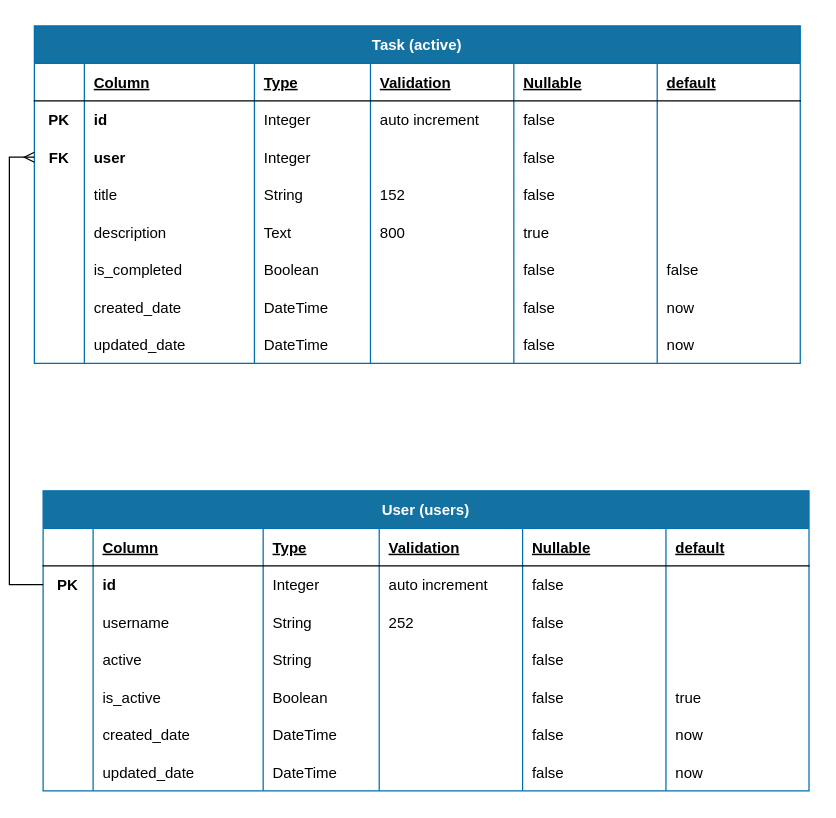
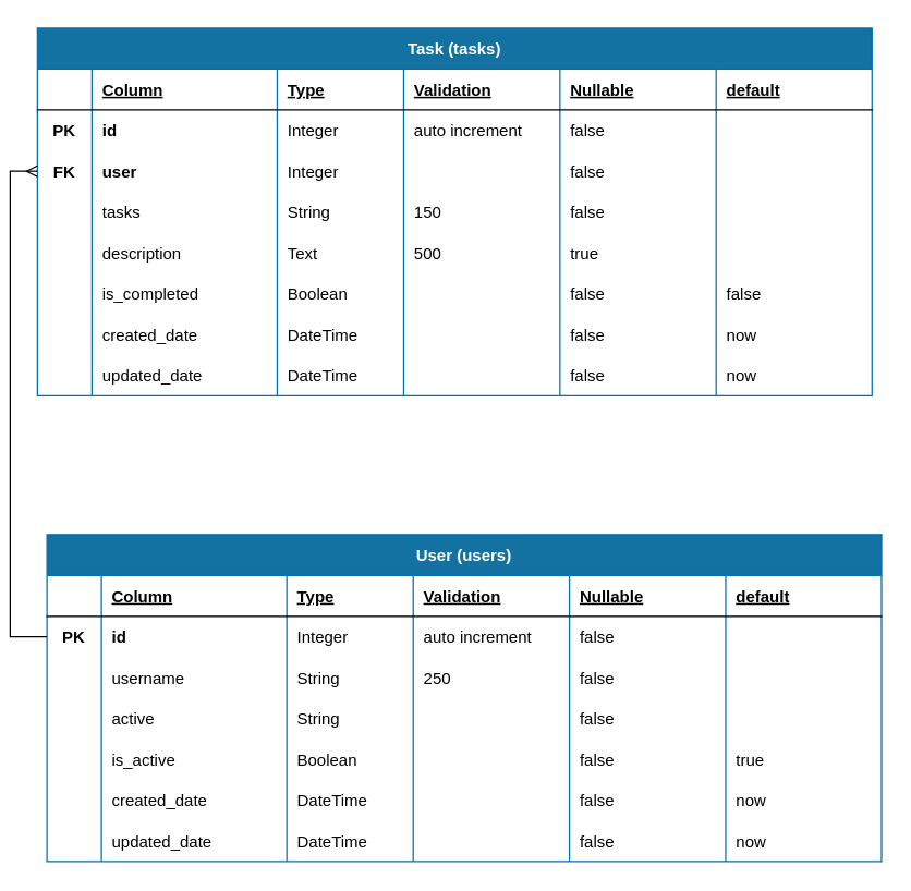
- <mxCell id="2" value="Task (active)" style="shape=table;startSize=30;container=1;collapsible=1;childLayout=tableLayout;fixedRows=1;rowLines=0;fontStyle=1;align=center;resizeLast=1;fillColor=#1372A1;strokeColor=#006EAF;fontColor=#ffffff;" parent="1" vertex="1"><mxGeometry x="20" y="20" width="612.904" height="270" as="geometry"><mxRectangle x="160" y="130" width="70" height="30" as="alternateBounds" /></mxGeometry></mxCell>
+ <mxCell id="2" value="Task (tasks)" style="shape=table;startSize=30;container=1;collapsible=1;childLayout=tableLayout;fixedRows=1;rowLines=0;fontStyle=1;align=center;resizeLast=1;fillColor=#1372A1;strokeColor=#006EAF;fontColor=#ffffff;" parent="1" vertex="1"><mxGeometry x="20" y="20" width="612.904" height="270" as="geometry"><mxRectangle x="160" y="130" width="70" height="30" as="alternateBounds" /></mxGeometry></mxCell>
- <mxCell id="26" value="title" style="shape=partialRectangle;connectable=0;top=0;left=0;bottom=0;right=0;align=left;spacingLeft=6;overflow=hidden;fillColor=none;" parent="24" vertex="1"><mxGeometry x="40" width="136.103" height="30" as="geometry"><mxRectangle width="136.103" height="30" as="alternateBounds" /></mxGeometry></mxCell>
+ <mxCell id="26" value="tasks" style="shape=partialRectangle;connectable=0;top=0;left=0;bottom=0;right=0;align=left;spacingLeft=6;overflow=hidden;fillColor=none;" parent="24" vertex="1"><mxGeometry x="40" width="136.103" height="30" as="geometry"><mxRectangle width="136.103" height="30" as="alternateBounds" /></mxGeometry></mxCell>
- <mxCell id="28" value="152" style="shape=partialRectangle;connectable=0;top=0;left=0;bottom=0;right=0;align=left;spacingLeft=6;overflow=hidden;fillColor=none;" parent="24" vertex="1"><mxGeometry x="268.958" width="114.731" height="30" as="geometry"><mxRectangle width="114.731" height="30" as="alternateBounds" /></mxGeometry></mxCell>
+ <mxCell id="28" value="150" style="shape=partialRectangle;connectable=0;top=0;left=0;bottom=0;right=0;align=left;spacingLeft=6;overflow=hidden;fillColor=none;" parent="24" vertex="1"><mxGeometry x="268.958" width="114.731" height="30" as="geometry"><mxRectangle width="114.731" height="30" as="alternateBounds" /></mxGeometry></mxCell>
- <mxCell id="35" value="800" style="shape=partialRectangle;connectable=0;top=0;left=0;bottom=0;right=0;align=left;spacingLeft=6;overflow=hidden;fillColor=none;" parent="31" vertex="1"><mxGeometry x="268.958" width="114.731" height="30" as="geometry"><mxRectangle width="114.731" height="30" as="alternateBounds" /></mxGeometry></mxCell>
+ <mxCell id="35" value="500" style="shape=partialRectangle;connectable=0;top=0;left=0;bottom=0;right=0;align=left;spacingLeft=6;overflow=hidden;fillColor=none;" parent="31" vertex="1"><mxGeometry x="268.958" width="114.731" height="30" as="geometry"><mxRectangle width="114.731" height="30" as="alternateBounds" /></mxGeometry></mxCell>
- <mxCell id="78" value="252" style="shape=partialRectangle;connectable=0;top=0;left=0;bottom=0;right=0;align=left;spacingLeft=6;overflow=hidden;fillColor=none;" vertex="1" parent="74"><mxGeometry x="268.958" width="114.731" height="30" as="geometry"><mxRectangle width="114.731" height="30" as="alternateBounds" /></mxGeometry></mxCell>
+ <mxCell id="78" value="250" style="shape=partialRectangle;connectable=0;top=0;left=0;bottom=0;right=0;align=left;spacingLeft=6;overflow=hidden;fillColor=none;" vertex="1" parent="74"><mxGeometry x="268.958" width="114.731" height="30" as="geometry"><mxRectangle width="114.731" height="30" as="alternateBounds" /></mxGeometry></mxCell>
